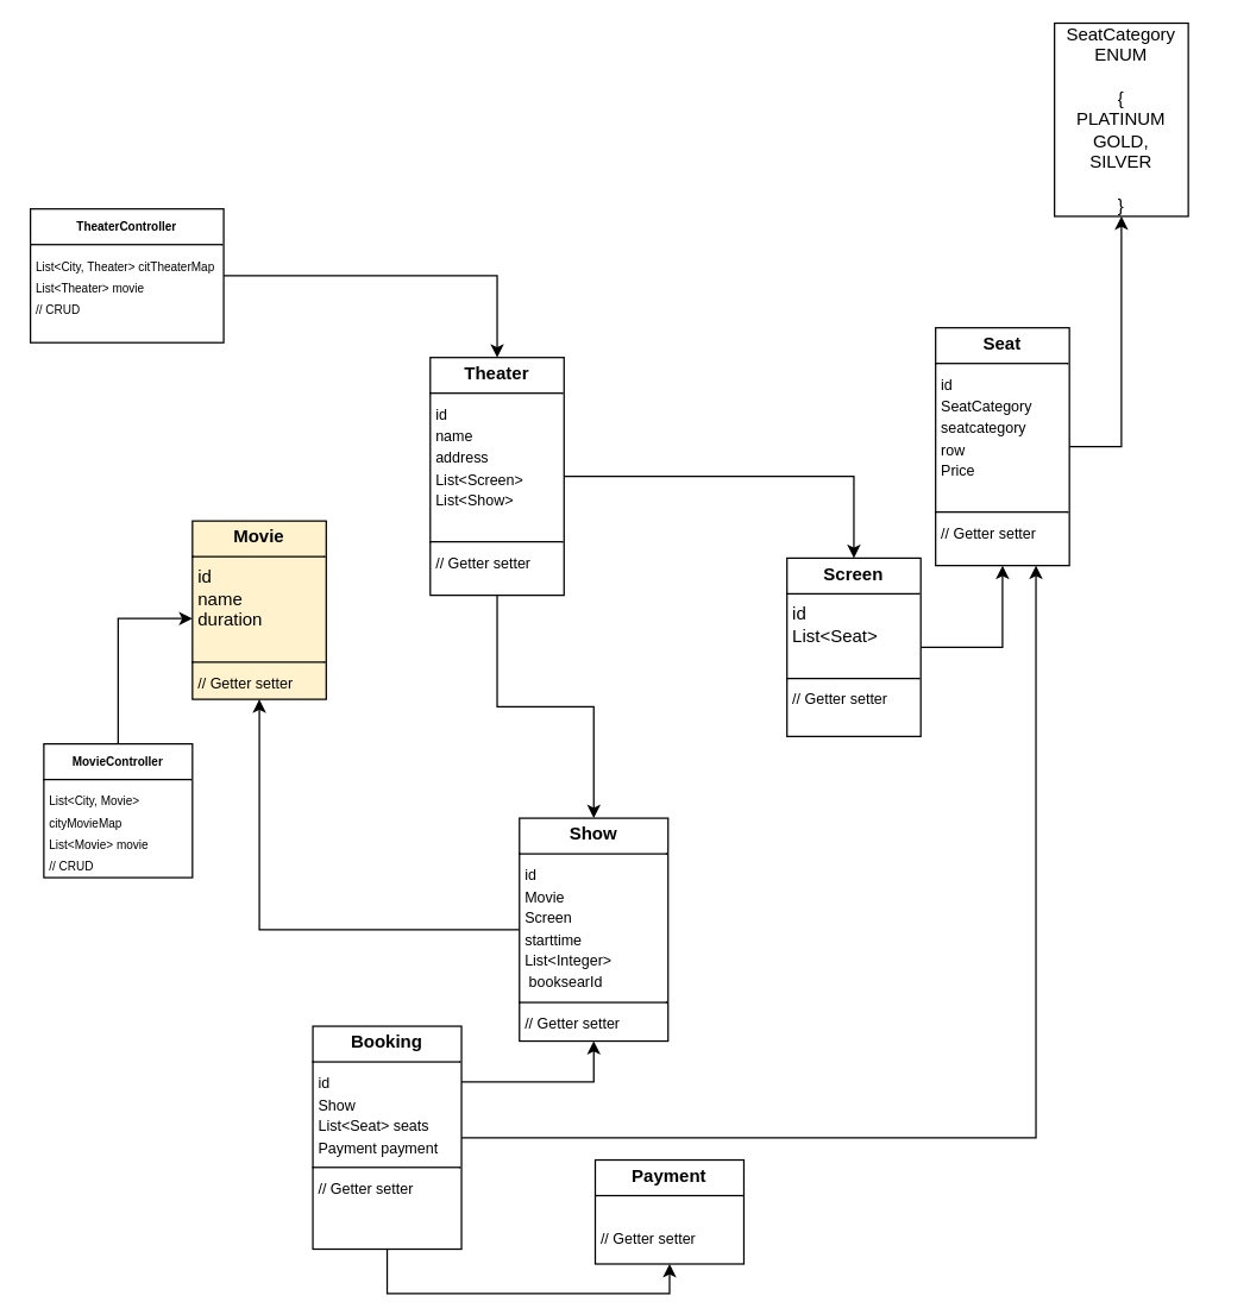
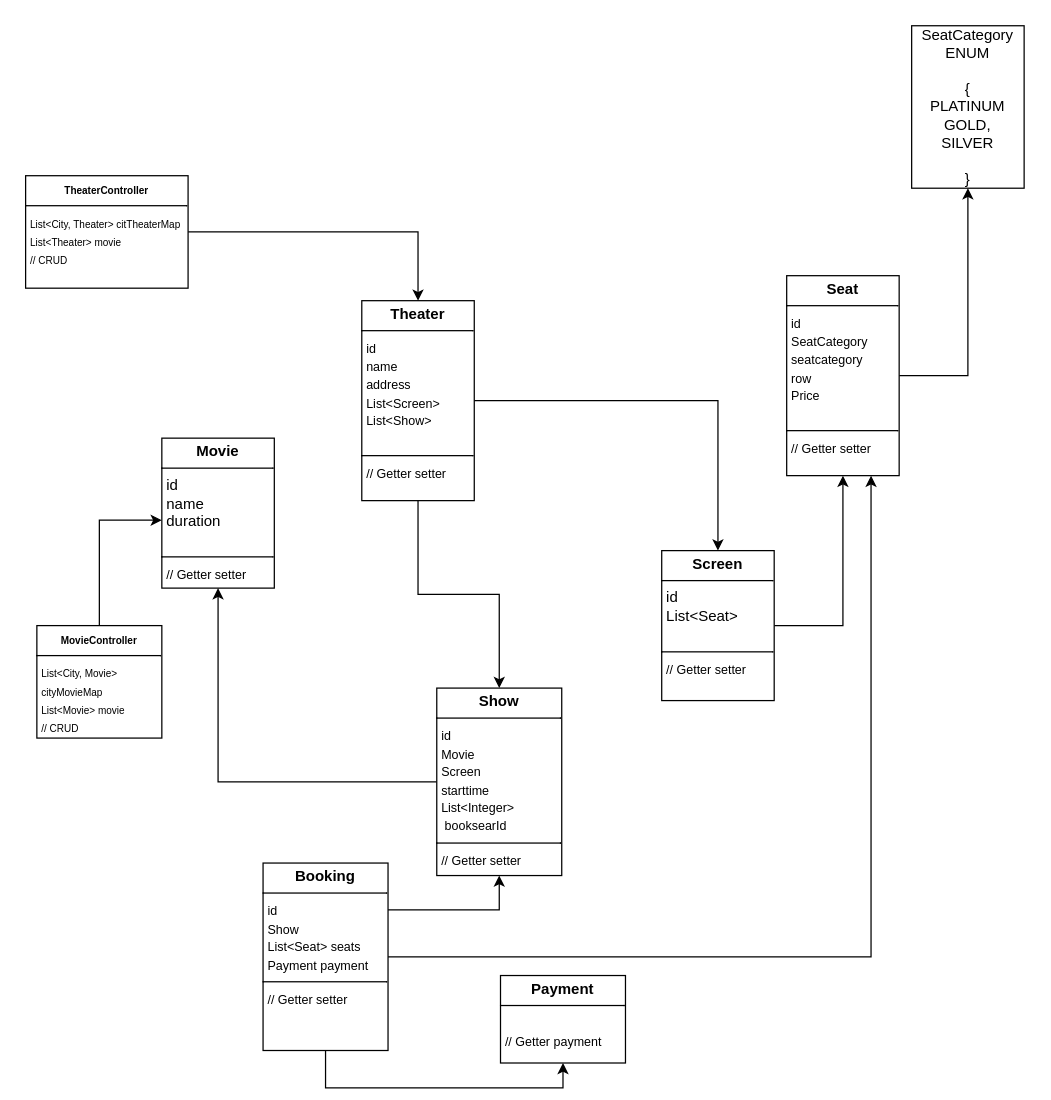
- <mxCell id="14" value="SeatCategory ENUM&lt;br&gt;&lt;br&gt;{&lt;br&gt;PLATINUM&lt;br&gt;&lt;div&gt;GOLD,&lt;br&gt;SILVER&lt;/div&gt;&lt;div&gt;&lt;br&gt;&lt;/div&gt;&lt;div&gt;}&lt;/div&gt;" style="whiteSpace=wrap;html=1;align=center;" vertex="1" parent="1"><mxGeometry x="709" y="15" width="90" height="130" as="geometry" /></mxCell>
+ <mxCell id="14" value="SeatCategory ENUM&lt;br&gt;&lt;br&gt;{&lt;br&gt;PLATINUM&lt;br&gt;&lt;div&gt;GOLD,&lt;br&gt;SILVER&lt;/div&gt;&lt;div&gt;&lt;br&gt;&lt;/div&gt;&lt;div&gt;}&lt;/div&gt;" style="whiteSpace=wrap;html=1;align=center;" vertex="1" parent="1"><mxGeometry x="729" y="20" width="90" height="130" as="geometry" /></mxCell>
- <mxCell id="2" value="&lt;p style=&quot;margin:0px;margin-top:4px;text-align:center;&quot;&gt;&lt;b&gt;Movie&lt;/b&gt;&lt;/p&gt;&lt;hr size=&quot;1&quot; style=&quot;border-style:solid;&quot;&gt;&lt;p style=&quot;margin:0px;margin-left:4px;&quot;&gt;id&lt;/p&gt;&lt;p style=&quot;margin:0px;margin-left:4px;&quot;&gt;name&amp;nbsp;&lt;/p&gt;&lt;p style=&quot;margin:0px;margin-left:4px;&quot;&gt;duration&lt;/p&gt;&lt;p style=&quot;margin:0px;margin-left:4px;&quot;&gt;&lt;br&gt;&lt;/p&gt;&lt;hr size=&quot;1&quot; style=&quot;border-style:solid;&quot;&gt;&lt;p style=&quot;margin:0px;margin-left:4px;&quot;&gt;&lt;font style=&quot;font-size: 10px;&quot;&gt;// Getter setter&lt;/font&gt;&lt;/p&gt;" style="verticalAlign=top;align=left;overflow=fill;html=1;whiteSpace=wrap;fillColor=#fff2cc;" vertex="1" parent="1"><mxGeometry x="129" y="350" width="90" height="120" as="geometry" /></mxCell>
+ <mxCell id="2" value="&lt;p style=&quot;margin:0px;margin-top:4px;text-align:center;&quot;&gt;&lt;b&gt;Movie&lt;/b&gt;&lt;/p&gt;&lt;hr size=&quot;1&quot; style=&quot;border-style:solid;&quot;&gt;&lt;p style=&quot;margin:0px;margin-left:4px;&quot;&gt;id&lt;/p&gt;&lt;p style=&quot;margin:0px;margin-left:4px;&quot;&gt;name&amp;nbsp;&lt;/p&gt;&lt;p style=&quot;margin:0px;margin-left:4px;&quot;&gt;duration&lt;/p&gt;&lt;p style=&quot;margin:0px;margin-left:4px;&quot;&gt;&lt;br&gt;&lt;/p&gt;&lt;hr size=&quot;1&quot; style=&quot;border-style:solid;&quot;&gt;&lt;p style=&quot;margin:0px;margin-left:4px;&quot;&gt;&lt;font style=&quot;font-size: 10px;&quot;&gt;// Getter setter&lt;/font&gt;&lt;/p&gt;" style="verticalAlign=top;align=left;overflow=fill;html=1;whiteSpace=wrap;" vertex="1" parent="1"><mxGeometry x="129" y="350" width="90" height="120" as="geometry" /></mxCell>
- <mxCell id="8" value="&lt;p style=&quot;margin:0px;margin-top:4px;text-align:center;&quot;&gt;&lt;b&gt;Screen&lt;/b&gt;&lt;/p&gt;&lt;hr size=&quot;1&quot; style=&quot;border-style:solid;&quot;&gt;&lt;p style=&quot;margin:0px;margin-left:4px;&quot;&gt;id&lt;/p&gt;&lt;p style=&quot;margin:0px;margin-left:4px;&quot;&gt;List&amp;lt;Seat&amp;gt;&lt;/p&gt;&lt;p style=&quot;margin:0px;margin-left:4px;&quot;&gt;&lt;br&gt;&lt;/p&gt;&lt;hr size=&quot;1&quot; style=&quot;border-style:solid;&quot;&gt;&lt;p style=&quot;margin:0px;margin-left:4px;&quot;&gt;&lt;font style=&quot;font-size: 10px;&quot;&gt;// Getter setter&lt;/font&gt;&lt;/p&gt;" style="verticalAlign=top;align=left;overflow=fill;html=1;whiteSpace=wrap;" vertex="1" parent="1"><mxGeometry x="529" y="375" width="90" height="120" as="geometry" /></mxCell>
+ <mxCell id="8" value="&lt;p style=&quot;margin:0px;margin-top:4px;text-align:center;&quot;&gt;&lt;b&gt;Screen&lt;/b&gt;&lt;/p&gt;&lt;hr size=&quot;1&quot; style=&quot;border-style:solid;&quot;&gt;&lt;p style=&quot;margin:0px;margin-left:4px;&quot;&gt;id&lt;/p&gt;&lt;p style=&quot;margin:0px;margin-left:4px;&quot;&gt;List&amp;lt;Seat&amp;gt;&lt;/p&gt;&lt;p style=&quot;margin:0px;margin-left:4px;&quot;&gt;&lt;br&gt;&lt;/p&gt;&lt;hr size=&quot;1&quot; style=&quot;border-style:solid;&quot;&gt;&lt;p style=&quot;margin:0px;margin-left:4px;&quot;&gt;&lt;font style=&quot;font-size: 10px;&quot;&gt;// Getter setter&lt;/font&gt;&lt;/p&gt;" style="verticalAlign=top;align=left;overflow=fill;html=1;whiteSpace=wrap;" vertex="1" parent="1"><mxGeometry x="529" y="440" width="90" height="120" as="geometry" /></mxCell>
- <mxCell id="21" value="&lt;p style=&quot;margin:0px;margin-top:4px;text-align:center;&quot;&gt;&lt;b&gt;Payment&lt;/b&gt;&lt;/p&gt;&lt;hr size=&quot;1&quot; style=&quot;border-style:solid;&quot;&gt;&lt;p style=&quot;margin:0px;margin-left:4px;&quot;&gt;&lt;br&gt;&lt;/p&gt;&lt;p style=&quot;margin:0px;margin-left:4px;&quot;&gt;&lt;font style=&quot;font-size: 10px;&quot;&gt;// Getter setter&lt;/font&gt;&lt;/p&gt;" style="verticalAlign=top;align=left;overflow=fill;html=1;whiteSpace=wrap;" vertex="1" parent="1"><mxGeometry x="400" y="780" width="100" height="70" as="geometry" /></mxCell>
+ <mxCell id="21" value="&lt;p style=&quot;margin:0px;margin-top:4px;text-align:center;&quot;&gt;&lt;b&gt;Payment&lt;/b&gt;&lt;/p&gt;&lt;hr size=&quot;1&quot; style=&quot;border-style:solid;&quot;&gt;&lt;p style=&quot;margin:0px;margin-left:4px;&quot;&gt;&lt;br&gt;&lt;/p&gt;&lt;p style=&quot;margin:0px;margin-left:4px;&quot;&gt;&lt;font style=&quot;font-size: 10px;&quot;&gt;// Getter payment&lt;/font&gt;&lt;/p&gt;" style="verticalAlign=top;align=left;overflow=fill;html=1;whiteSpace=wrap;" vertex="1" parent="1"><mxGeometry x="400" y="780" width="100" height="70" as="geometry" /></mxCell>
